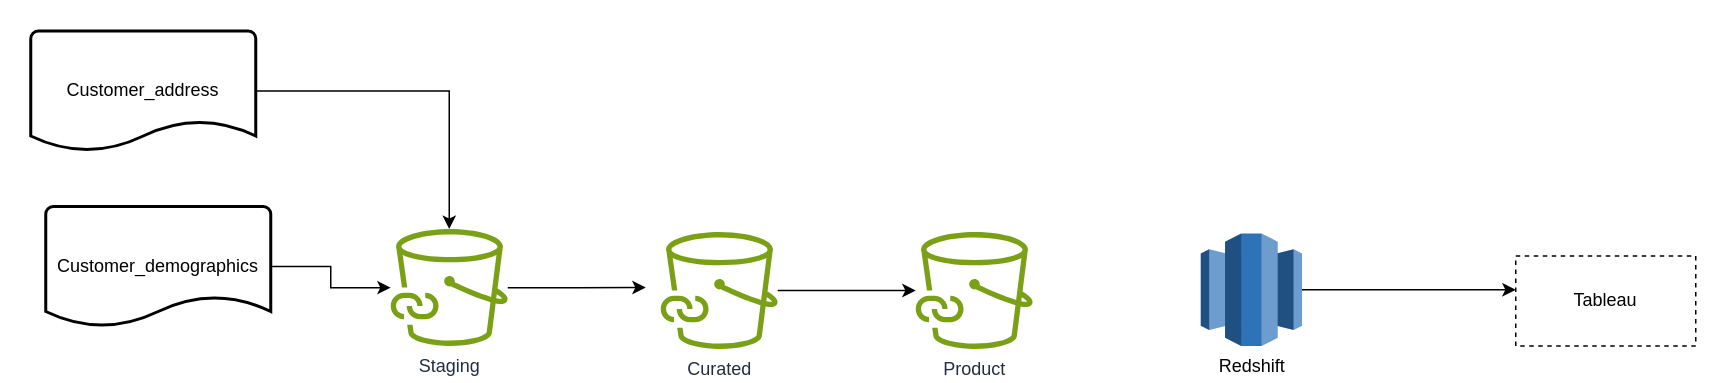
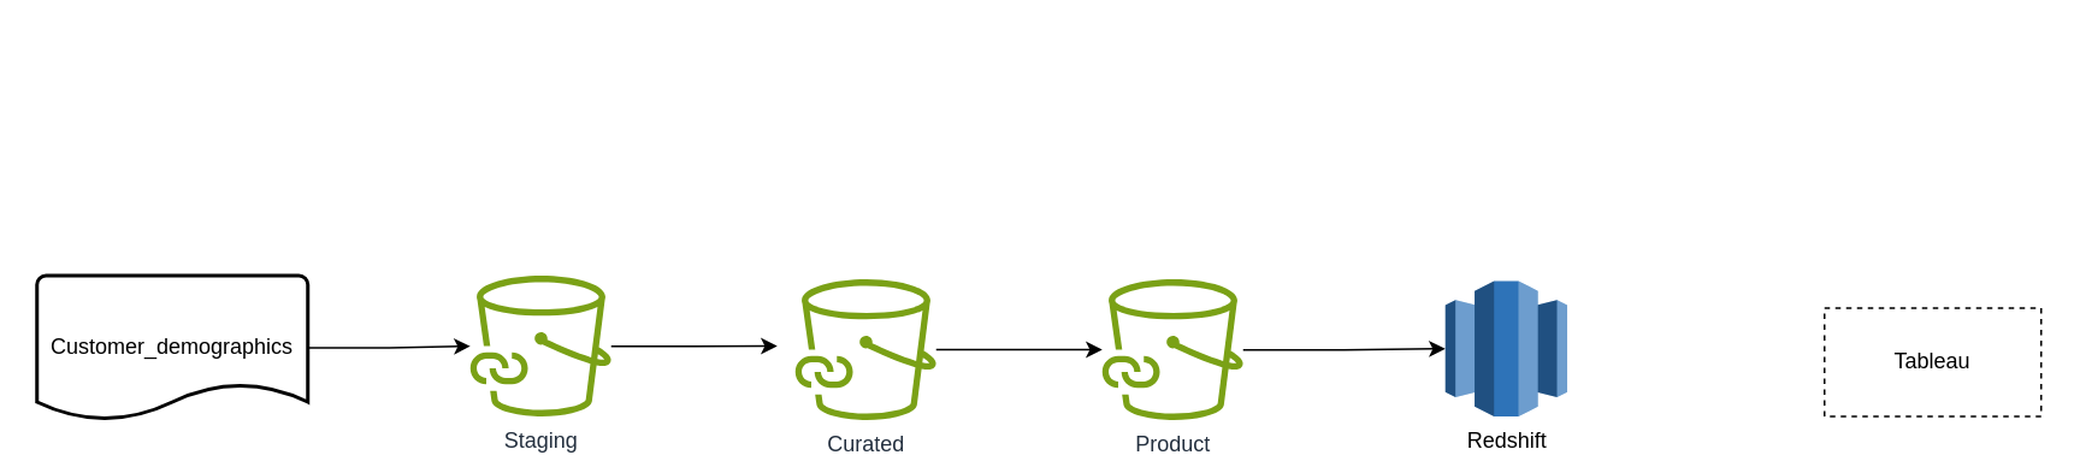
- <mxCell id="3" value="Customer_address" style="strokeWidth=2;html=1;shape=mxgraph.flowchart.document2;whiteSpace=wrap;size=0.25;" vertex="1" parent="1"><mxGeometry x="20" y="20" width="150" height="80" as="geometry" /></mxCell>
- <mxCell id="2" style="edgeStyle=orthogonalEdgeStyle;rounded=0;orthogonalLoop=1;jettySize=auto;html=1;" edge="1" parent="1" source="3" target="7"><mxGeometry relative="1" as="geometry" /></mxCell>
- <mxCell id="5" value="Customer_demographics" style="strokeWidth=2;html=1;shape=mxgraph.flowchart.document2;whiteSpace=wrap;size=0.25;" vertex="1" parent="1"><mxGeometry x="30" y="137" width="150" height="80" as="geometry" /></mxCell>
+ <mxCell id="5" value="Customer_demographics" style="strokeWidth=2;html=1;shape=mxgraph.flowchart.document2;whiteSpace=wrap;size=0.25;" vertex="1" parent="1"><mxGeometry x="20" y="152" width="150" height="80" as="geometry" /></mxCell>
+ <mxCell id="10" style="edgeStyle=orthogonalEdgeStyle;rounded=0;orthogonalLoop=1;jettySize=auto;html=1;" edge="1" parent="1" source="11" target="12"><mxGeometry relative="1" as="geometry" /></mxCell>
- <mxCell id="14" style="edgeStyle=orthogonalEdgeStyle;rounded=0;orthogonalLoop=1;jettySize=auto;html=1;entryX=0;entryY=0.375;entryDx=0;entryDy=0;entryPerimeter=0;" edge="1" parent="1" source="12" target="13"><mxGeometry relative="1" as="geometry" /></mxCell>
